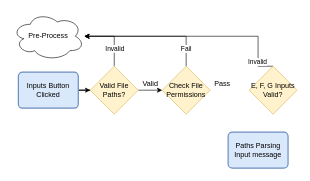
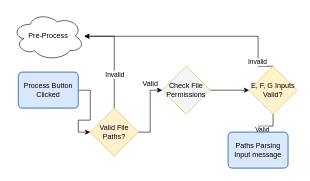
- <mxCell id="9" style="edgeStyle=orthogonalEdgeStyle;rounded=0;orthogonalLoop=1;jettySize=auto;html=1;exitX=0.5;exitY=0;exitDx=0;exitDy=0;" edge="1" parent="1" source="12" target="8"><mxGeometry relative="1" as="geometry"><mxPoint x="250" y="40" as="targetPoint" /><Array as="points"><mxPoint x="310" y="60" /></Array></mxGeometry></mxCell>
- <mxCell id="10" value="Fail" style="edgeLabel;html=1;align=center;verticalAlign=middle;resizable=0;points=[];" vertex="1" connectable="0" parent="9"><mxGeometry x="-0.729" y="1" relative="1" as="geometry"><mxPoint as="offset" /></mxGeometry></mxCell>
- <mxCell id="19" value="Pass" style="text;html=1;align=center;verticalAlign=middle;resizable=0;points=[];autosize=1;" vertex="1" parent="1"><mxGeometry x="350" y="130" width="40" height="20" as="geometry" /></mxCell>
- <mxCell id="3" value="Inputs Button Clicked" style="rounded=1;whiteSpace=wrap;html=1;absoluteArcSize=1;arcSize=14;strokeWidth=2;fillColor=#dae8fc;strokeColor=#6c8ebf;" vertex="1" parent="1"><mxGeometry x="30" y="120" width="100" height="60" as="geometry" /></mxCell>
+ <mxCell id="3" value="Process Button Clicked" style="rounded=1;whiteSpace=wrap;html=1;absoluteArcSize=1;arcSize=14;strokeWidth=2;fillColor=#dae8fc;strokeColor=#6c8ebf;" vertex="1" parent="1"><mxGeometry x="30" y="120" width="100" height="60" as="geometry" /></mxCell>
- <mxCell id="7" value="Valid File Paths?" style="rhombus;whiteSpace=wrap;html=1;fillColor=#fff2cc;strokeColor=#d6b656;" vertex="1" parent="1"><mxGeometry x="150" y="110" width="80" height="80" as="geometry" /></mxCell>
+ <mxCell id="7" value="Valid File Paths?" style="rhombus;whiteSpace=wrap;html=1;fillColor=#fff2cc;strokeColor=#d6b656;" vertex="1" parent="1"><mxGeometry x="150" y="180" width="80" height="80" as="geometry" /></mxCell>
- <mxCell id="12" value="Check File Permissions" style="rhombus;whiteSpace=wrap;html=1;fillColor=#fff2cc;strokeColor=#d6b656;" vertex="1" parent="1"><mxGeometry x="270" y="110" width="80" height="80" as="geometry" /></mxCell>
+ <mxCell id="12" value="Check File Permissions" style="rhombus;whiteSpace=wrap;html=1;fillColor=#f5f5f5;strokeColor=#d6b656;" vertex="1" parent="1"><mxGeometry x="270" y="110" width="80" height="80" as="geometry" /></mxCell>
+ <mxCell id="11" value="" style="edgeStyle=orthogonalEdgeStyle;rounded=0;orthogonalLoop=1;jettySize=auto;html=1;" edge="1" parent="1" source="12" target="18"><mxGeometry relative="1" as="geometry" /></mxCell>
+ <mxCell id="16" value="" style="edgeStyle=orthogonalEdgeStyle;rounded=0;orthogonalLoop=1;jettySize=auto;html=1;" edge="1" parent="1" source="18" target="20"><mxGeometry relative="1" as="geometry" /></mxCell>
+ <mxCell id="17" value="Valid" style="edgeLabel;html=1;align=center;verticalAlign=middle;resizable=0;points=[];" vertex="1" connectable="0" parent="16"><mxGeometry x="0.2" y="6" relative="1" as="geometry"><mxPoint x="-6" as="offset" /></mxGeometry></mxCell>
